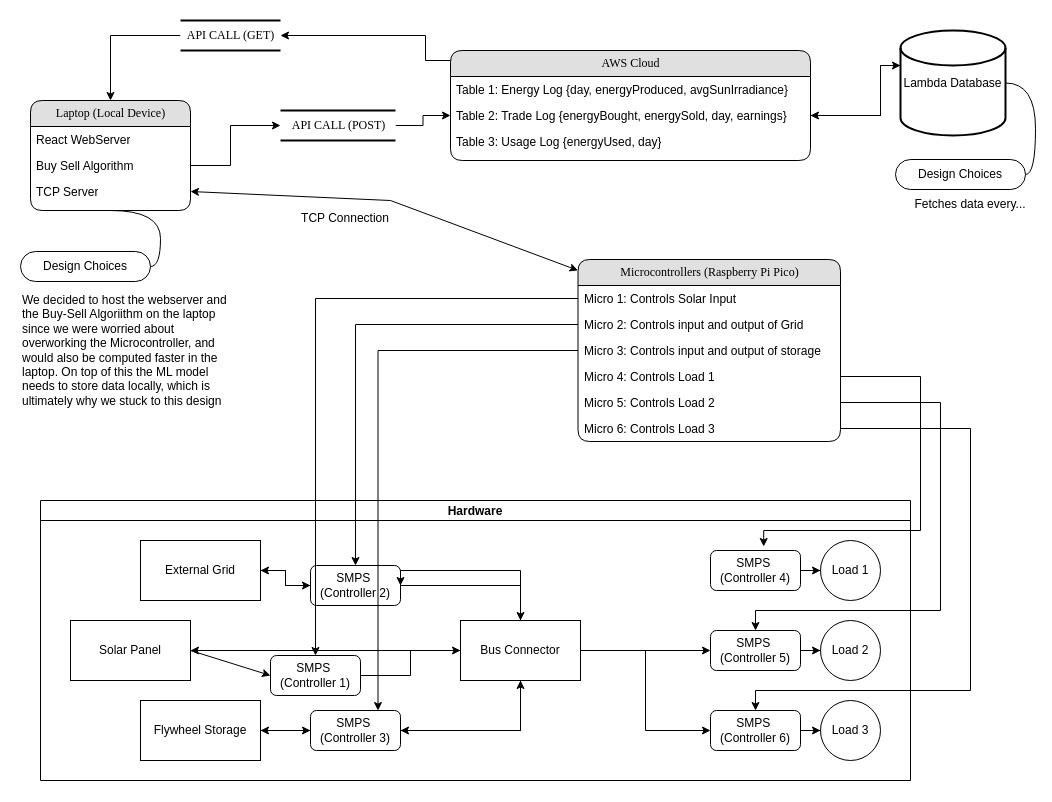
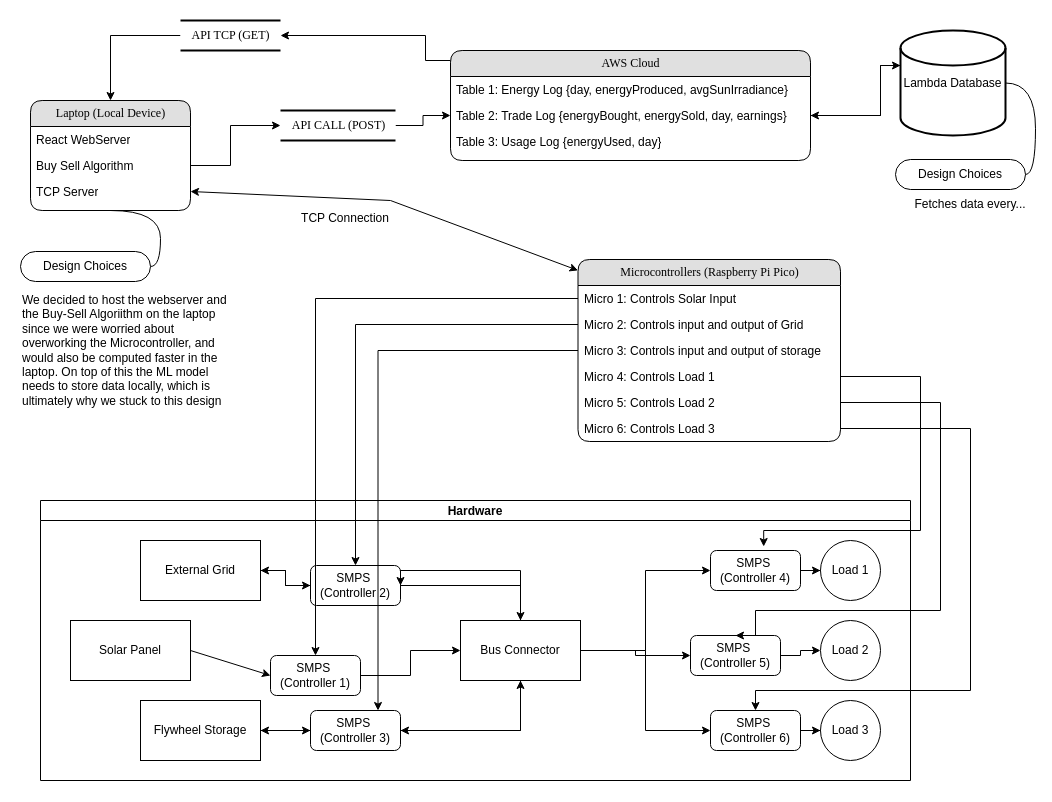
- <mxCell id="20" value="API CALL (GET)" style="html=1;rounded=0;shadow=0;comic=0;labelBackgroundColor=none;strokeWidth=2;fontFamily=Verdana;fontSize=12;align=center;shape=mxgraph.ios7ui.horLines;" parent="1" vertex="1"><mxGeometry x="180" y="20" width="100" height="30" as="geometry" /></mxCell>
+ <mxCell id="20" value="API TCP (GET)" style="html=1;rounded=0;shadow=0;comic=0;labelBackgroundColor=none;strokeWidth=2;fontFamily=Verdana;fontSize=12;align=center;shape=mxgraph.ios7ui.horLines;" parent="1" vertex="1"><mxGeometry x="180" y="20" width="100" height="30" as="geometry" /></mxCell>
- <mxCell id="36" style="edgeStyle=orthogonalEdgeStyle;rounded=0;orthogonalLoop=1;jettySize=auto;html=1;" parent="21" source="41" target="22" edge="1"><mxGeometry relative="1" as="geometry" /></mxCell>
+ <mxCell id="36" style="edgeStyle=orthogonalEdgeStyle;rounded=0;orthogonalLoop=1;jettySize=auto;html=1;entryX=0;entryY=0.5;entryDx=0;entryDy=0;" parent="21" source="41" target="46" edge="1"><mxGeometry relative="1" as="geometry" /></mxCell>
- <mxCell id="48" value="SMPS&amp;nbsp;&lt;br&gt;(Controller 5)" style="rounded=1;whiteSpace=wrap;html=1;" parent="21" vertex="1"><mxGeometry x="670" y="130" width="90" height="40" as="geometry" /></mxCell>
+ <mxCell id="48" value="SMPS&amp;nbsp;&lt;br&gt;(Controller 5)" style="rounded=1;whiteSpace=wrap;html=1;" parent="21" vertex="1"><mxGeometry x="650" y="135" width="90" height="40" as="geometry" /></mxCell>
